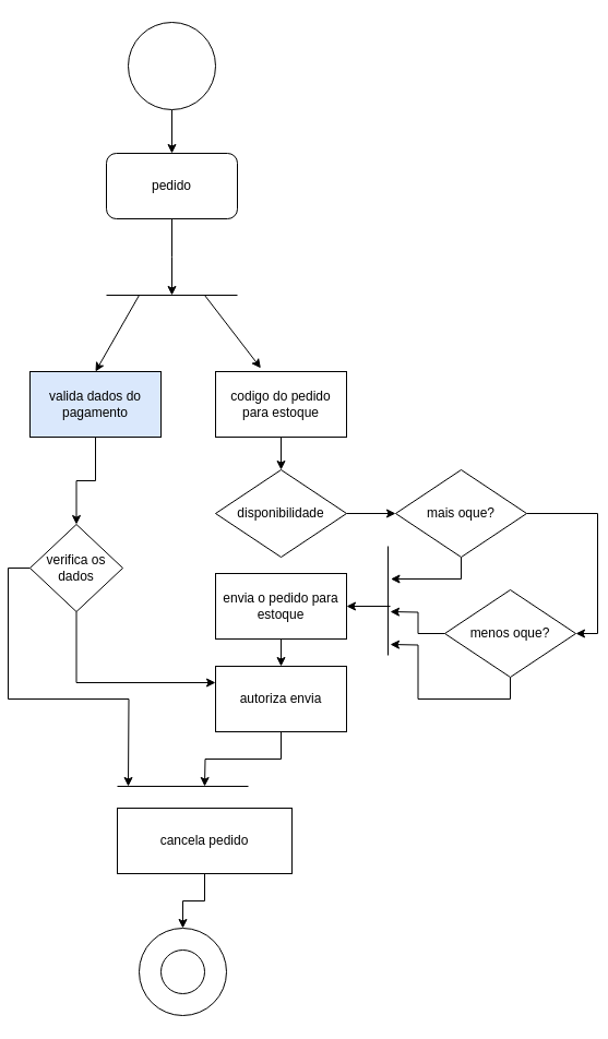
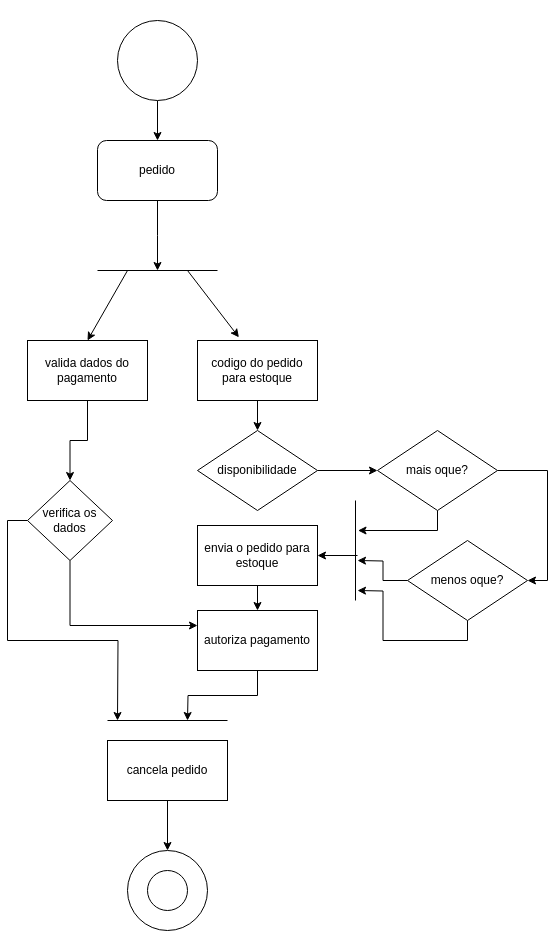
- <mxCell id="8" value="valida dados do pagamento" style="rounded=0;whiteSpace=wrap;html=1;fillColor=#dae8fc;" vertex="1" parent="1"><mxGeometry x="20" y="340" width="120" height="60" as="geometry" /></mxCell>
+ <mxCell id="8" value="valida dados do pagamento" style="rounded=0;whiteSpace=wrap;html=1;" vertex="1" parent="1"><mxGeometry x="20" y="340" width="120" height="60" as="geometry" /></mxCell>
- <mxCell id="27" value="mais oque?" style="rhombus;whiteSpace=wrap;html=1;" vertex="1" parent="1"><mxGeometry x="355" y="430" width="120" height="80" as="geometry" /></mxCell>
+ <mxCell id="27" value="mais oque?" style="rhombus;whiteSpace=wrap;html=1;" vertex="1" parent="1"><mxGeometry x="370" y="430" width="120" height="80" as="geometry" /></mxCell>
- <mxCell id="24" value="autoriza envia" style="rounded=0;whiteSpace=wrap;html=1;" vertex="1" parent="1"><mxGeometry x="190" y="610" width="120" height="60" as="geometry" /></mxCell>
+ <mxCell id="24" value="autoriza pagamento" style="rounded=0;whiteSpace=wrap;html=1;" vertex="1" parent="1"><mxGeometry x="190" y="610" width="120" height="60" as="geometry" /></mxCell>
- <mxCell id="20" value="cancela pedido" style="rounded=0;whiteSpace=wrap;html=1;" vertex="1" parent="1"><mxGeometry x="100" y="740" width="160" height="60" as="geometry" /></mxCell>
+ <mxCell id="20" value="cancela pedido" style="rounded=0;whiteSpace=wrap;html=1;" vertex="1" parent="1"><mxGeometry x="100" y="740" width="120" height="60" as="geometry" /></mxCell>
